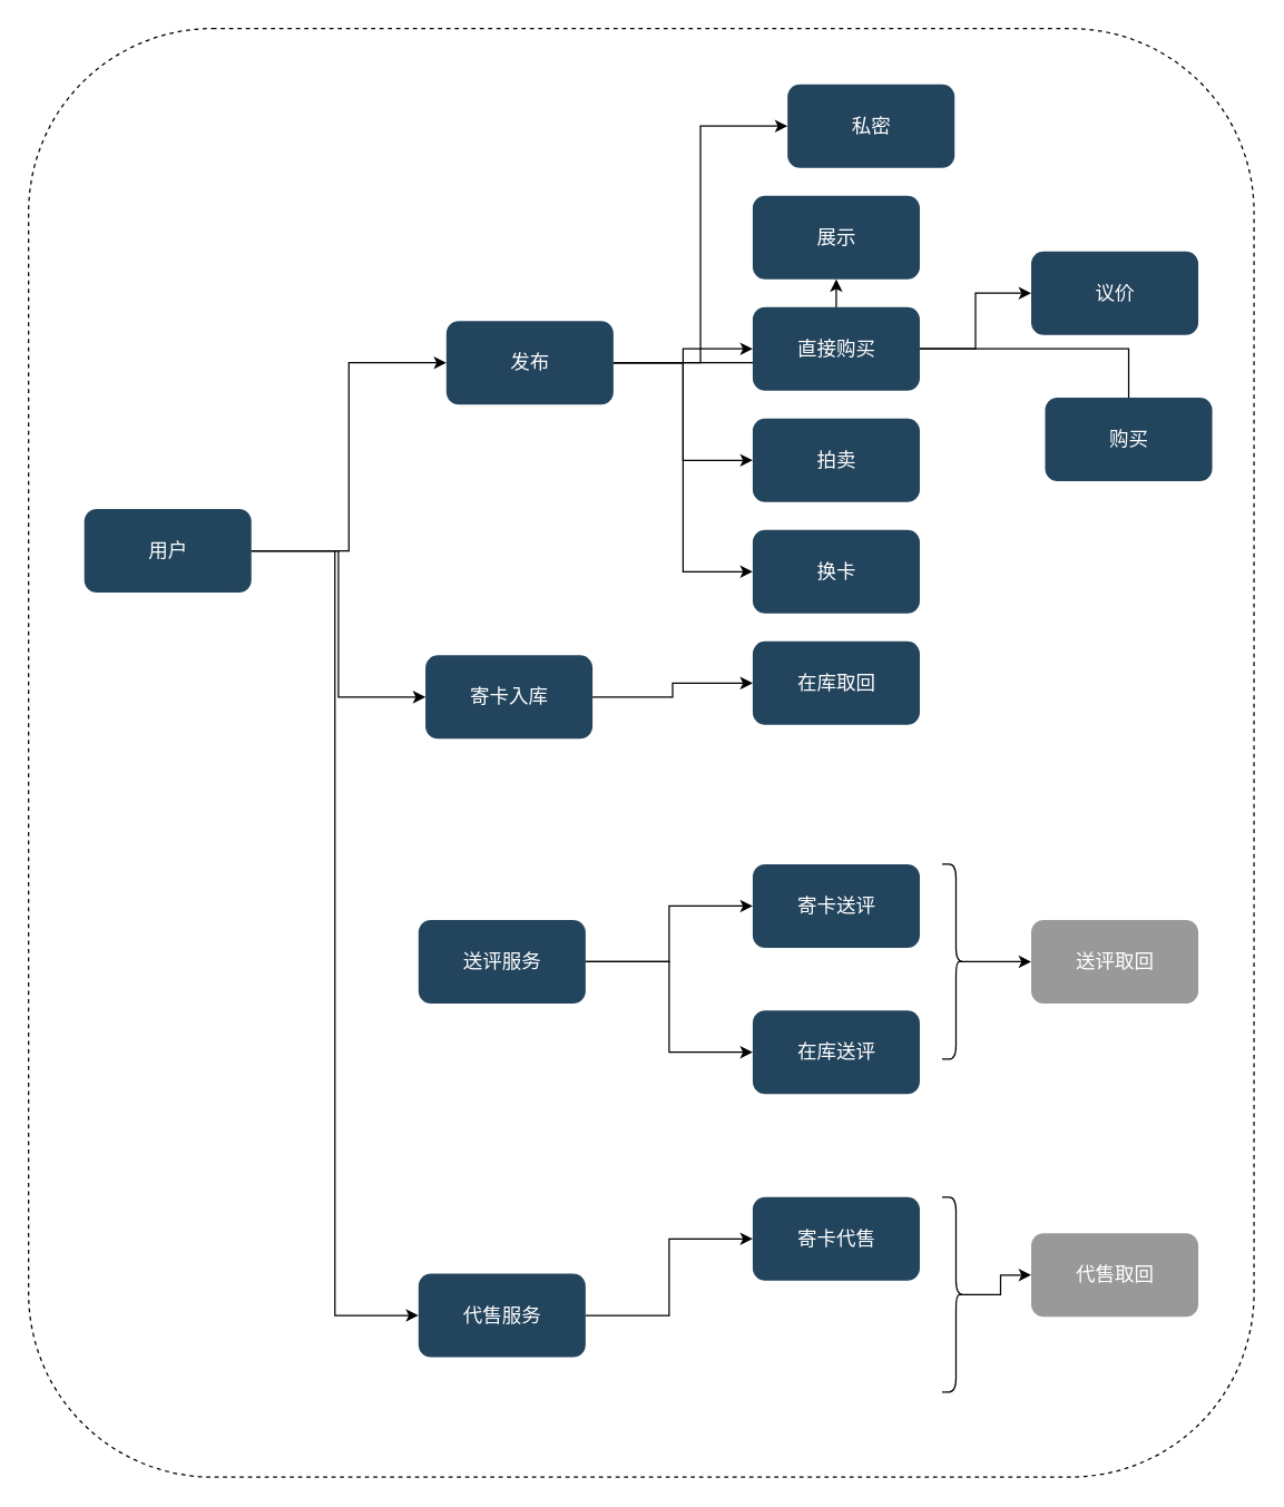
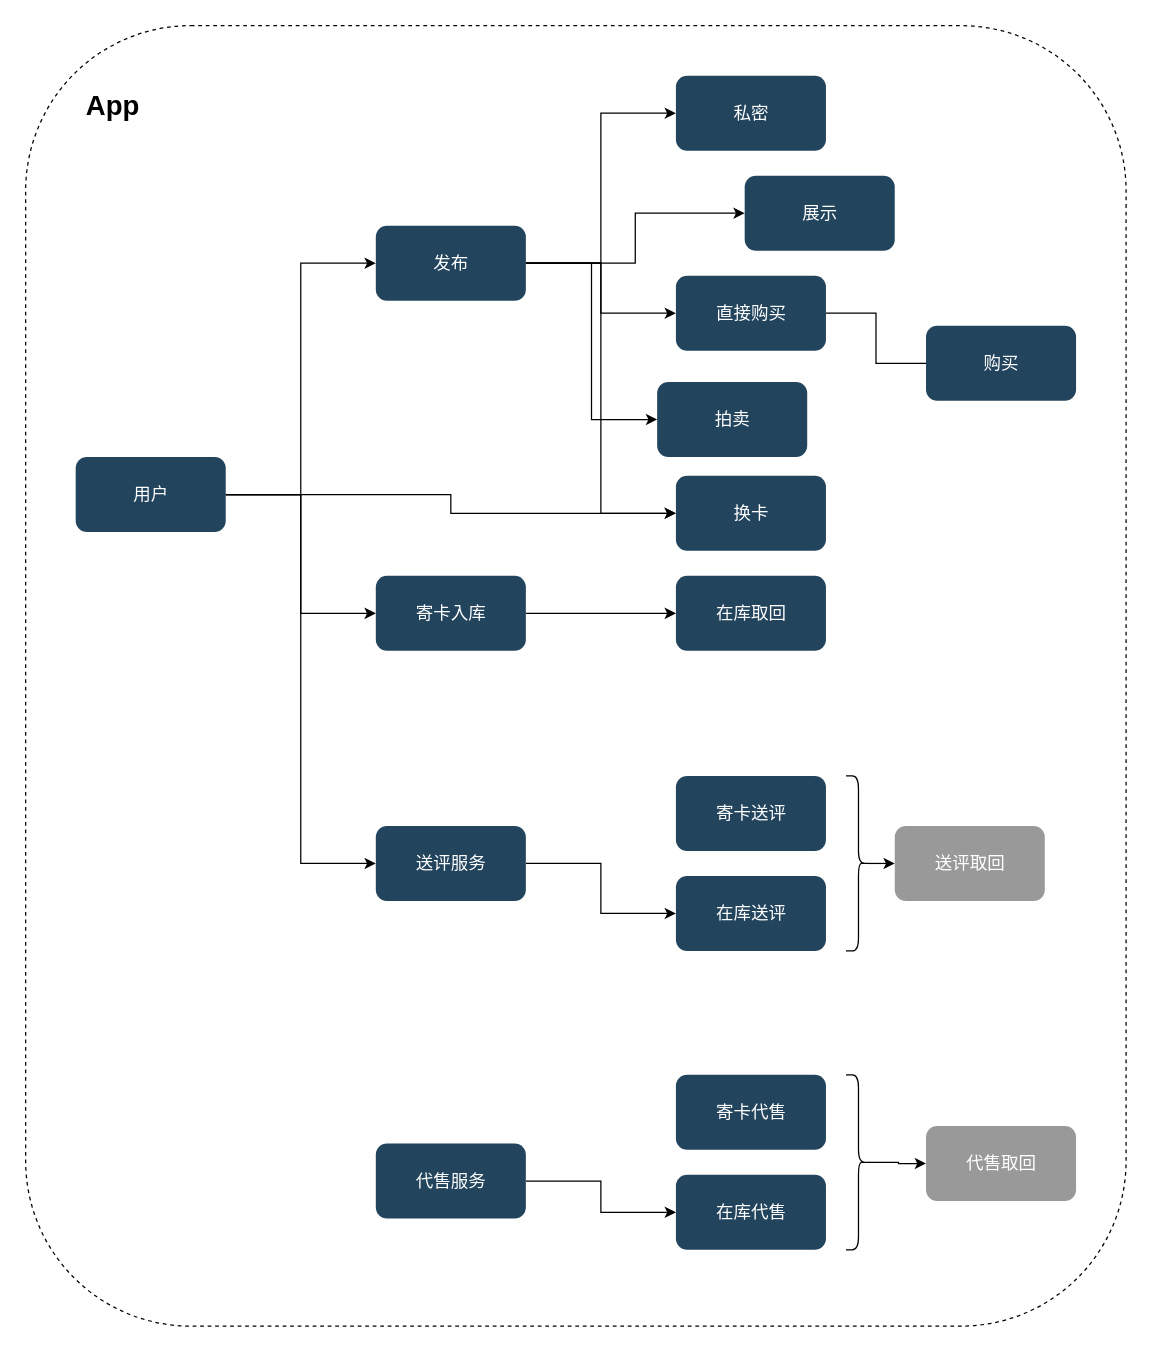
+ <mxCell id="38" value="App" style="text;html=1;align=center;verticalAlign=middle;whiteSpace=wrap;rounded=0;fontSize=22;fontStyle=1;movable=1;resizable=1;rotatable=1;deletable=1;editable=1;locked=0;connectable=1;" parent="1" vertex="1"><mxGeometry x="60" y="70" width="60" height="30" as="geometry" /></mxCell>
- <mxCell id="26" value="&lt;font color=&quot;#ffffff&quot;&gt;&lt;span style=&quot;font-size: 14px;&quot;&gt;私密&lt;/span&gt;&lt;/font&gt;" style="rounded=1;fillColor=#23445D;strokeColor=none;strokeWidth=2;fontFamily=Helvetica;html=1;gradientColor=none;movable=1;resizable=1;rotatable=1;deletable=1;editable=1;locked=0;connectable=1;" parent="1" vertex="1"><mxGeometry x="565" y="60" width="120" height="60" as="geometry" /></mxCell>
+ <mxCell id="26" value="&lt;font color=&quot;#ffffff&quot;&gt;&lt;span style=&quot;font-size: 14px;&quot;&gt;私密&lt;/span&gt;&lt;/font&gt;" style="rounded=1;fillColor=#23445D;strokeColor=none;strokeWidth=2;fontFamily=Helvetica;html=1;gradientColor=none;movable=1;resizable=1;rotatable=1;deletable=1;editable=1;locked=0;connectable=1;" parent="1" vertex="1"><mxGeometry x="540" y="60" width="120" height="60" as="geometry" /></mxCell>
- <mxCell id="27" value="&lt;font color=&quot;#ffffff&quot;&gt;&lt;span style=&quot;font-size: 14px;&quot;&gt;展示&lt;/span&gt;&lt;/font&gt;" style="rounded=1;fillColor=#23445D;strokeColor=none;strokeWidth=2;fontFamily=Helvetica;html=1;gradientColor=none;movable=1;resizable=1;rotatable=1;deletable=1;editable=1;locked=0;connectable=1;" parent="1" vertex="1"><mxGeometry x="540" y="140" width="120" height="60" as="geometry" /></mxCell>
+ <mxCell id="27" value="&lt;font color=&quot;#ffffff&quot;&gt;&lt;span style=&quot;font-size: 14px;&quot;&gt;展示&lt;/span&gt;&lt;/font&gt;" style="rounded=1;fillColor=#23445D;strokeColor=none;strokeWidth=2;fontFamily=Helvetica;html=1;gradientColor=none;movable=1;resizable=1;rotatable=1;deletable=1;editable=1;locked=0;connectable=1;" parent="1" vertex="1"><mxGeometry x="595" y="140" width="120" height="60" as="geometry" /></mxCell>
- <mxCell id="34" value="&lt;font color=&quot;#ffffff&quot;&gt;&lt;span style=&quot;font-size: 14px;&quot;&gt;议价&lt;/span&gt;&lt;/font&gt;" style="rounded=1;fillColor=#23445D;strokeColor=none;strokeWidth=2;fontFamily=Helvetica;html=1;gradientColor=none;movable=1;resizable=1;rotatable=1;deletable=1;editable=1;locked=0;connectable=1;" parent="1" vertex="1"><mxGeometry x="740" y="180" width="120" height="60" as="geometry" /></mxCell>
- <mxCell id="31" style="edgeStyle=orthogonalEdgeStyle;rounded=0;orthogonalLoop=1;jettySize=auto;html=1;exitX=1;exitY=0.5;exitDx=0;exitDy=0;entryX=0;entryY=0.5;entryDx=0;entryDy=0;movable=1;resizable=1;rotatable=1;deletable=1;editable=1;locked=0;connectable=1;" parent="1" source="33" target="34" edge="1"><mxGeometry relative="1" as="geometry" /></mxCell>
- <mxCell id="15" value="&lt;font color=&quot;#ffffff&quot;&gt;&lt;span style=&quot;font-size: 14px;&quot;&gt;发布&lt;/span&gt;&lt;/font&gt;" style="rounded=1;fillColor=#23445D;strokeColor=none;strokeWidth=2;fontFamily=Helvetica;html=1;gradientColor=none;movable=1;resizable=1;rotatable=1;deletable=1;editable=1;locked=0;connectable=1;" parent="1" vertex="1"><mxGeometry x="320" y="230" width="120" height="60" as="geometry" /></mxCell>
+ <mxCell id="15" value="&lt;font color=&quot;#ffffff&quot;&gt;&lt;span style=&quot;font-size: 14px;&quot;&gt;发布&lt;/span&gt;&lt;/font&gt;" style="rounded=1;fillColor=#23445D;strokeColor=none;strokeWidth=2;fontFamily=Helvetica;html=1;gradientColor=none;movable=1;resizable=1;rotatable=1;deletable=1;editable=1;locked=0;connectable=1;" parent="1" vertex="1"><mxGeometry x="300" y="180" width="120" height="60" as="geometry" /></mxCell>
- <mxCell id="35" value="&lt;font color=&quot;#ffffff&quot;&gt;&lt;span style=&quot;font-size: 14px;&quot;&gt;购买&lt;/span&gt;&lt;/font&gt;" style="rounded=1;fillColor=#23445D;strokeColor=none;strokeWidth=2;fontFamily=Helvetica;html=1;gradientColor=none;movable=1;resizable=1;rotatable=1;deletable=1;editable=1;locked=0;connectable=1;" parent="1" vertex="1"><mxGeometry x="750" y="285" width="120" height="60" as="geometry" /></mxCell>
+ <mxCell id="35" value="&lt;font color=&quot;#ffffff&quot;&gt;&lt;span style=&quot;font-size: 14px;&quot;&gt;购买&lt;/span&gt;&lt;/font&gt;" style="rounded=1;fillColor=#23445D;strokeColor=none;strokeWidth=2;fontFamily=Helvetica;html=1;gradientColor=none;movable=1;resizable=1;rotatable=1;deletable=1;editable=1;locked=0;connectable=1;" parent="1" vertex="1"><mxGeometry x="740" y="260" width="120" height="60" as="geometry" /></mxCell>
- <mxCell id="25" value="&lt;font color=&quot;#ffffff&quot;&gt;&lt;span style=&quot;font-size: 14px;&quot;&gt;拍卖&lt;/span&gt;&lt;/font&gt;" style="rounded=1;fillColor=#23445D;strokeColor=none;strokeWidth=2;fontFamily=Helvetica;html=1;gradientColor=none;movable=1;resizable=1;rotatable=1;deletable=1;editable=1;locked=0;connectable=1;" parent="1" vertex="1"><mxGeometry x="540" y="300" width="120" height="60" as="geometry" /></mxCell>
+ <mxCell id="25" value="&lt;font color=&quot;#ffffff&quot;&gt;&lt;span style=&quot;font-size: 14px;&quot;&gt;拍卖&lt;/span&gt;&lt;/font&gt;" style="rounded=1;fillColor=#23445D;strokeColor=none;strokeWidth=2;fontFamily=Helvetica;html=1;gradientColor=none;movable=1;resizable=1;rotatable=1;deletable=1;editable=1;locked=0;connectable=1;" parent="1" vertex="1"><mxGeometry x="525" y="305" width="120" height="60" as="geometry" /></mxCell>
- <mxCell id="17" value="&lt;font color=&quot;#ffffff&quot;&gt;&lt;span style=&quot;font-size: 14px;&quot;&gt;寄卡入库&lt;/span&gt;&lt;/font&gt;" style="rounded=1;fillColor=#23445D;strokeColor=none;strokeWidth=2;fontFamily=Helvetica;html=1;gradientColor=none;movable=1;resizable=1;rotatable=1;deletable=1;editable=1;locked=0;connectable=1;" parent="1" vertex="1"><mxGeometry x="305" y="470" width="120" height="60" as="geometry" /></mxCell>
+ <mxCell id="17" value="&lt;font color=&quot;#ffffff&quot;&gt;&lt;span style=&quot;font-size: 14px;&quot;&gt;寄卡入库&lt;/span&gt;&lt;/font&gt;" style="rounded=1;fillColor=#23445D;strokeColor=none;strokeWidth=2;fontFamily=Helvetica;html=1;gradientColor=none;movable=1;resizable=1;rotatable=1;deletable=1;editable=1;locked=0;connectable=1;" parent="1" vertex="1"><mxGeometry x="300" y="460" width="120" height="60" as="geometry" /></mxCell>
- <mxCell id="18" style="edgeStyle=orthogonalEdgeStyle;rounded=0;orthogonalLoop=1;jettySize=auto;html=1;exitX=1;exitY=0.5;exitDx=0;exitDy=0;entryX=0;entryY=0.5;entryDx=0;entryDy=0;movable=1;resizable=1;rotatable=1;deletable=1;editable=1;locked=0;connectable=1;" parent="1" source="20" target="24" edge="1"><mxGeometry relative="1" as="geometry" /></mxCell>
+ <mxCell id="6" style="edgeStyle=orthogonalEdgeStyle;rounded=0;orthogonalLoop=1;jettySize=auto;html=1;exitX=1;exitY=0.5;exitDx=0;exitDy=0;entryX=0;entryY=0.5;entryDx=0;entryDy=0;movable=1;resizable=1;rotatable=1;deletable=1;editable=1;locked=0;connectable=1;" parent="1" source="8" target="20" edge="1"><mxGeometry relative="1" as="geometry" /></mxCell>
- <mxCell id="30" value="&lt;font color=&quot;#ffffff&quot;&gt;&lt;span style=&quot;font-size: 14px;&quot;&gt;送评取回&lt;/span&gt;&lt;/font&gt;" style="rounded=1;fillColor=#999999;strokeColor=none;strokeWidth=2;fontFamily=Helvetica;html=1;gradientColor=none;movable=1;resizable=1;rotatable=1;deletable=1;editable=1;locked=0;connectable=1;" parent="1" vertex="1"><mxGeometry x="740" y="660" width="120" height="60" as="geometry" /></mxCell>
+ <mxCell id="30" value="&lt;font color=&quot;#ffffff&quot;&gt;&lt;span style=&quot;font-size: 14px;&quot;&gt;送评取回&lt;/span&gt;&lt;/font&gt;" style="rounded=1;fillColor=#999999;strokeColor=none;strokeWidth=2;fontFamily=Helvetica;html=1;gradientColor=none;movable=1;resizable=1;rotatable=1;deletable=1;editable=1;locked=0;connectable=1;" parent="1" vertex="1"><mxGeometry x="715" y="660" width="120" height="60" as="geometry" /></mxCell>
- <mxCell id="29" value="&lt;font color=&quot;#ffffff&quot;&gt;&lt;span style=&quot;font-size: 14px;&quot;&gt;在库送评&lt;/span&gt;&lt;/font&gt;" style="rounded=1;fillColor=#23445D;strokeColor=none;strokeWidth=2;fontFamily=Helvetica;html=1;gradientColor=none;movable=1;resizable=1;rotatable=1;deletable=1;editable=1;locked=0;connectable=1;" parent="1" vertex="1"><mxGeometry x="540" y="725" width="120" height="60" as="geometry" /></mxCell>
+ <mxCell id="29" value="&lt;font color=&quot;#ffffff&quot;&gt;&lt;span style=&quot;font-size: 14px;&quot;&gt;在库送评&lt;/span&gt;&lt;/font&gt;" style="rounded=1;fillColor=#23445D;strokeColor=none;strokeWidth=2;fontFamily=Helvetica;html=1;gradientColor=none;movable=1;resizable=1;rotatable=1;deletable=1;editable=1;locked=0;connectable=1;" parent="1" vertex="1"><mxGeometry x="540" y="700" width="120" height="60" as="geometry" /></mxCell>
- <mxCell id="7" style="edgeStyle=orthogonalEdgeStyle;rounded=0;orthogonalLoop=1;jettySize=auto;html=1;exitX=1;exitY=0.5;exitDx=0;exitDy=0;entryX=0;entryY=0.5;entryDx=0;entryDy=0;movable=1;resizable=1;rotatable=1;deletable=1;editable=1;locked=0;connectable=1;" parent="1" source="8" target="23" edge="1"><mxGeometry relative="1" as="geometry" /></mxCell>
+ <mxCell id="7" style="edgeStyle=orthogonalEdgeStyle;rounded=0;orthogonalLoop=1;jettySize=auto;html=1;exitX=1;exitY=0.5;exitDx=0;exitDy=0;movable=1;resizable=1;rotatable=1;deletable=1;editable=1;locked=0;connectable=1;" parent="1" source="8" target="28" edge="1"><mxGeometry relative="1" as="geometry" /></mxCell>
- <mxCell id="21" style="edgeStyle=orthogonalEdgeStyle;rounded=0;orthogonalLoop=1;jettySize=auto;html=1;exitX=1;exitY=0.5;exitDx=0;exitDy=0;entryX=0;entryY=0.5;entryDx=0;entryDy=0;movable=1;resizable=1;rotatable=1;deletable=1;editable=1;locked=0;connectable=1;" parent="1" source="23" target="9" edge="1"><mxGeometry relative="1" as="geometry" /></mxCell>
- <mxCell id="37" value="&lt;font color=&quot;#ffffff&quot; style=&quot;font-size: 14px;&quot;&gt;代售取回&lt;/font&gt;" style="rounded=1;fillColor=#999999;strokeColor=none;strokeWidth=2;fontFamily=Helvetica;html=1;gradientColor=none;movable=1;resizable=1;rotatable=1;deletable=1;editable=1;locked=0;connectable=1;" parent="1" vertex="1"><mxGeometry x="740" y="885" width="120" height="60" as="geometry" /></mxCell>
+ <mxCell id="37" value="&lt;font color=&quot;#ffffff&quot; style=&quot;font-size: 14px;&quot;&gt;代售取回&lt;/font&gt;" style="rounded=1;fillColor=#999999;strokeColor=none;strokeWidth=2;fontFamily=Helvetica;html=1;gradientColor=none;movable=1;resizable=1;rotatable=1;deletable=1;editable=1;locked=0;connectable=1;" parent="1" vertex="1"><mxGeometry x="740" y="900" width="120" height="60" as="geometry" /></mxCell>
+ <mxCell id="22" style="edgeStyle=orthogonalEdgeStyle;rounded=0;orthogonalLoop=1;jettySize=auto;html=1;exitX=1;exitY=0.5;exitDx=0;exitDy=0;entryX=0;entryY=0.5;entryDx=0;entryDy=0;movable=1;resizable=1;rotatable=1;deletable=1;editable=1;locked=0;connectable=1;" parent="1" source="23" target="36" edge="1"><mxGeometry relative="1" as="geometry" /></mxCell>
+ <mxCell id="36" value="&lt;font color=&quot;#ffffff&quot; style=&quot;font-size: 14px;&quot;&gt;在库代售&lt;/font&gt;" style="rounded=1;fillColor=#23445D;strokeColor=none;strokeWidth=2;fontFamily=Helvetica;html=1;gradientColor=none;movable=1;resizable=1;rotatable=1;deletable=1;editable=1;locked=0;connectable=1;" parent="1" vertex="1"><mxGeometry x="540" y="939" width="120" height="60" as="geometry" /></mxCell>
